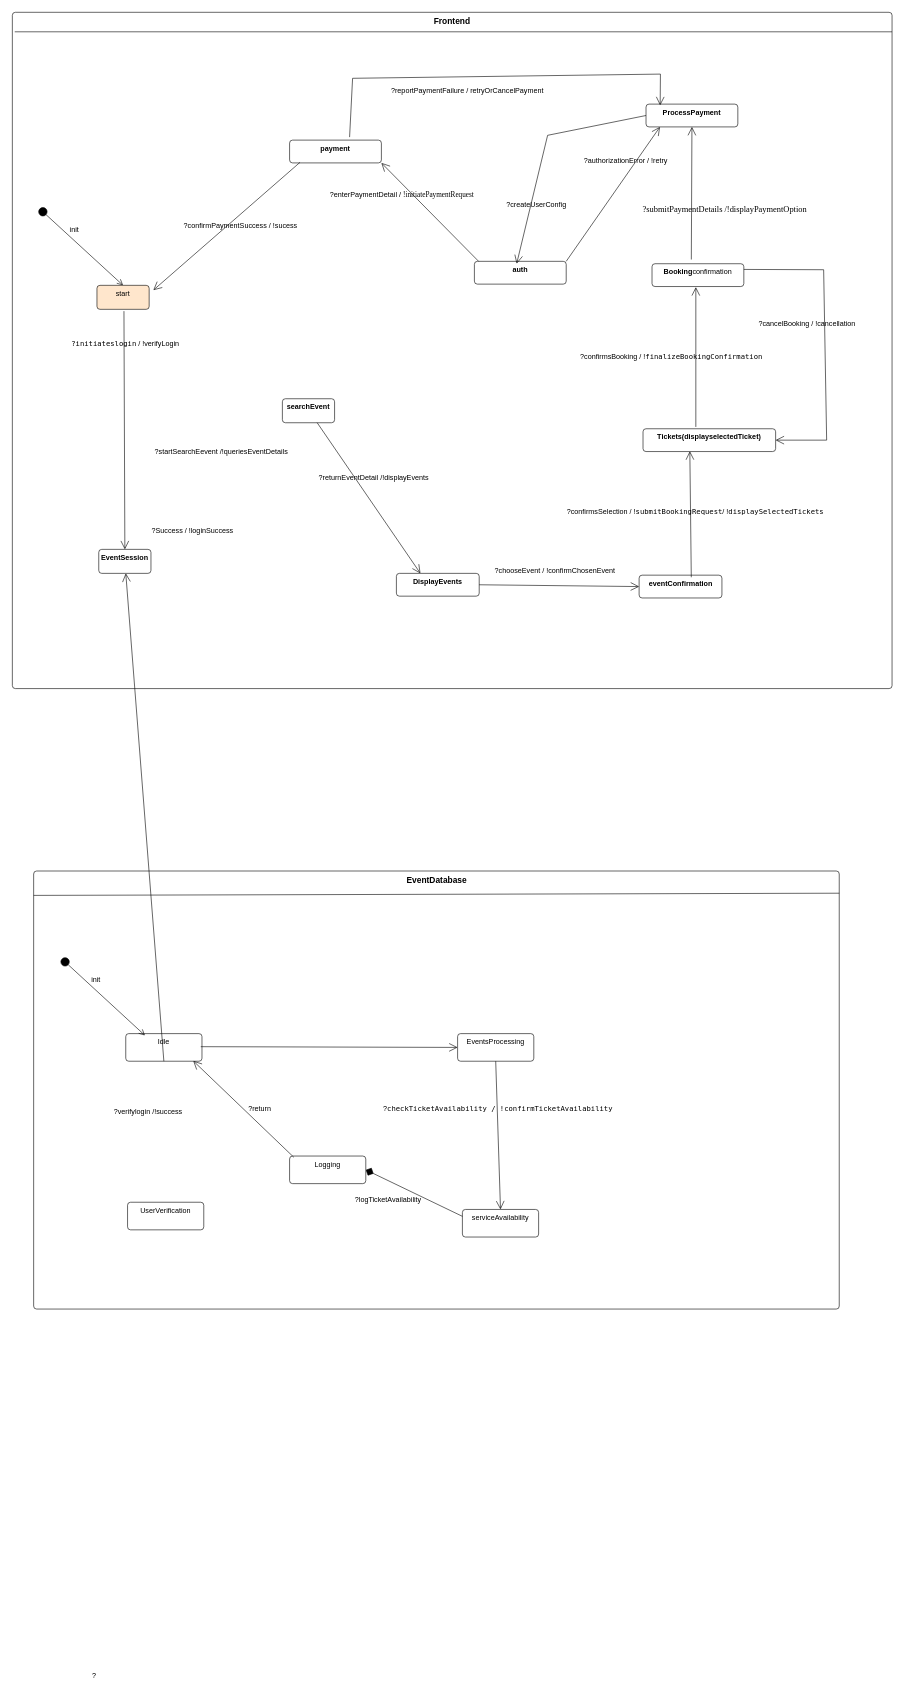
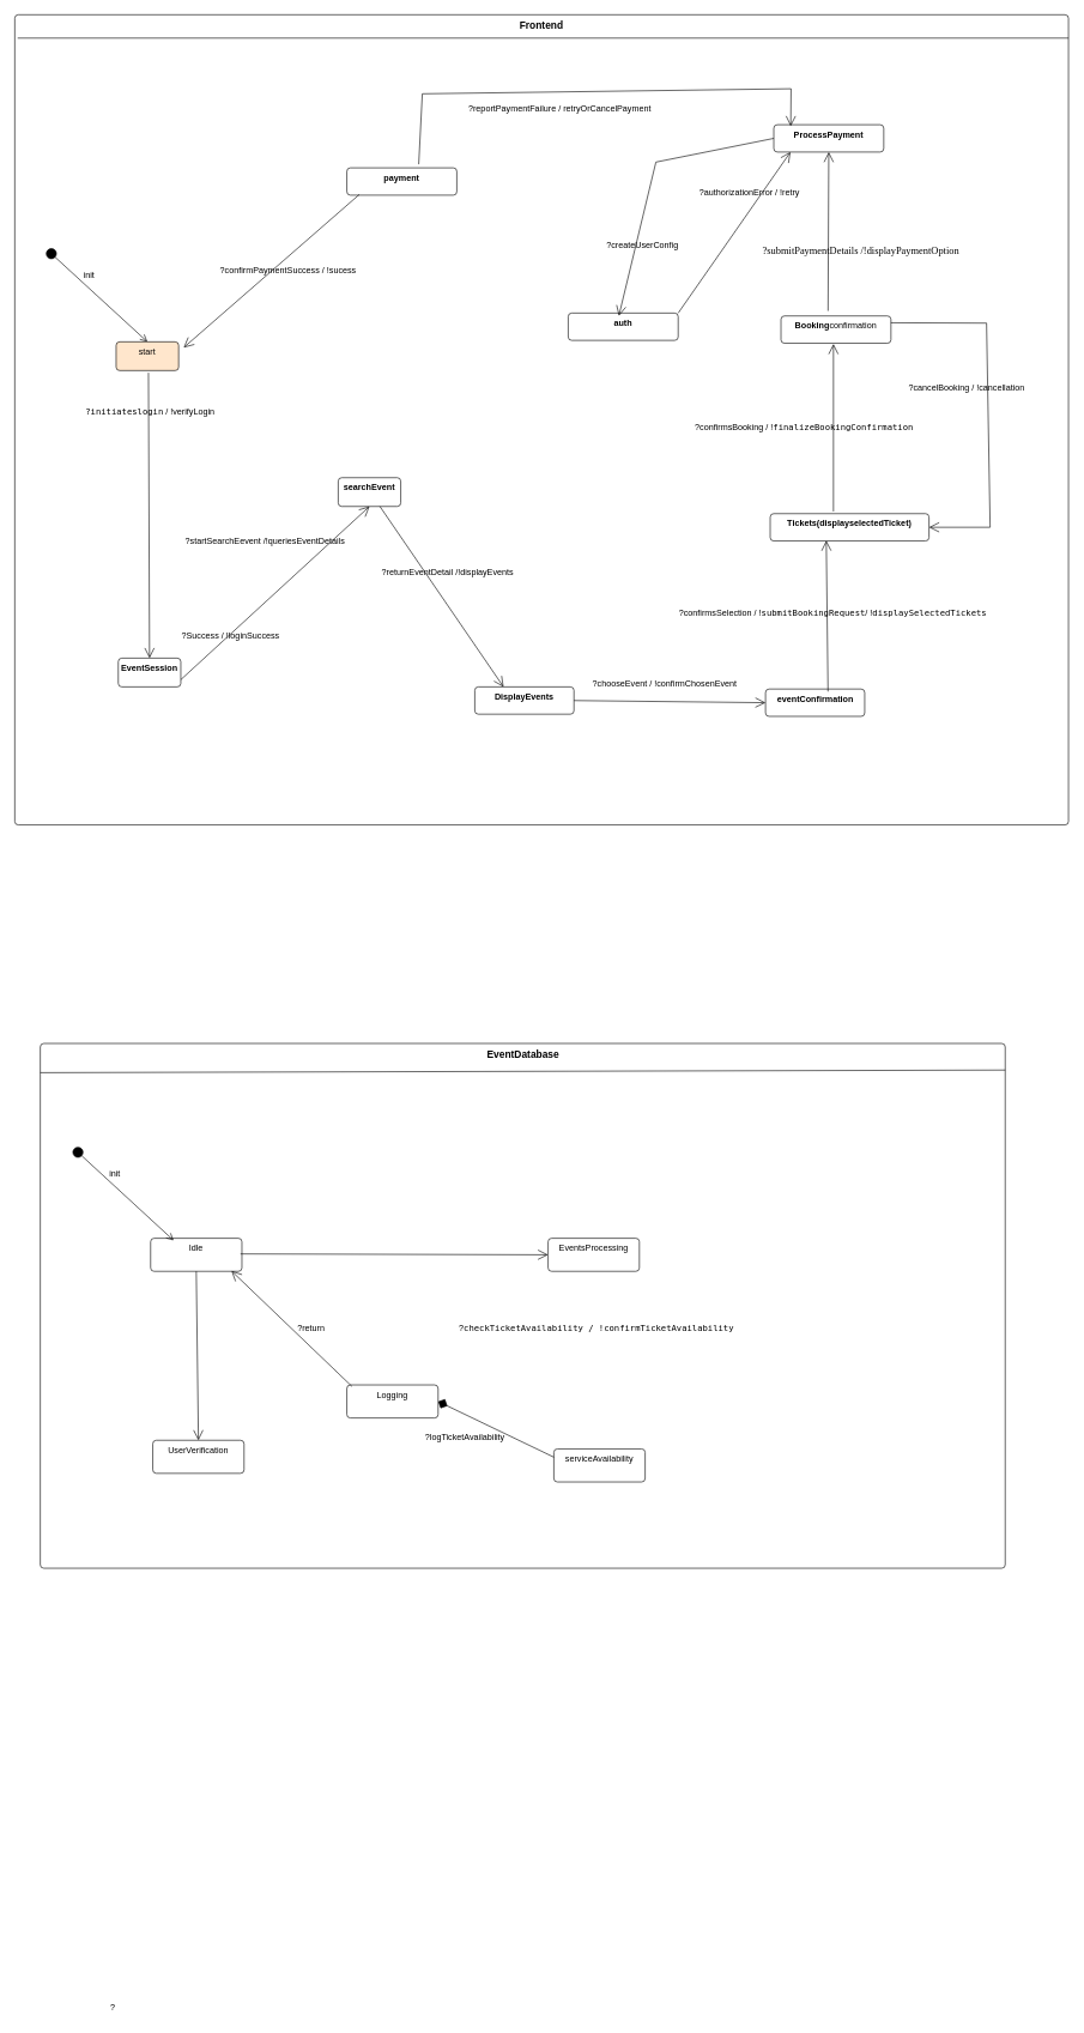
- <mxCell id="31" value="?enterPaymentDetail / &lt;code&gt;&lt;font face=&quot;Times New Roman&quot;&gt;!initiatePaymentRequest&lt;/font&gt;&lt;/code&gt;" style="text;html=1;align=center;verticalAlign=middle;resizable=0;points=[];autosize=1;strokeColor=none;fillColor=none;" parent="1" vertex="1"><mxGeometry x="540" y="311" width="258" height="27" as="geometry" /></mxCell>
- <mxCell id="30" value="" style="endArrow=open;endFill=1;endSize=12;html=1;rounded=0;movable=1;resizable=1;rotatable=1;deletable=1;editable=1;locked=0;connectable=1;entryX=1;entryY=1;entryDx=0;entryDy=0;exitX=0.046;exitY=0;exitDx=0;exitDy=0;exitPerimeter=0;" parent="1" source="24" target="29" edge="1"><mxGeometry width="160" relative="1" as="geometry"><mxPoint x="792" y="423" as="sourcePoint" /><mxPoint x="657.25" y="259" as="targetPoint" /><Array as="points" /></mxGeometry></mxCell>
- <mxCell id="26" value="&lt;font face=&quot;Times New Roman&quot; style=&quot;font-size: 14px;&quot;&gt;?submitPaymentDetails /!displayPaymentOption&lt;/font&gt;" style="text;html=1;align=center;verticalAlign=middle;resizable=0;points=[];autosize=1;strokeColor=none;fillColor=none;" parent="1" vertex="1"><mxGeometry x="1061" y="334" width="291" height="29" as="geometry" /></mxCell>
+ <mxCell id="26" value="&lt;font face=&quot;Times New Roman&quot; style=&quot;font-size: 14px;&quot;&gt;?submitPaymentDetails /!displayPaymentOption&lt;/font&gt;" style="text;html=1;align=center;verticalAlign=middle;resizable=0;points=[];autosize=1;strokeColor=none;fillColor=none;" parent="1" vertex="1"><mxGeometry x="1051" y="334" width="291" height="29" as="geometry" /></mxCell>
+ <mxCell id="11" value="" style="endArrow=open;endFill=1;endSize=12;html=1;rounded=0;movable=1;resizable=1;rotatable=1;deletable=1;editable=1;locked=0;connectable=1;exitX=1;exitY=0.75;exitDx=0;exitDy=0;entryX=0.5;entryY=1;entryDx=0;entryDy=0;" parent="1" source="7" target="10" edge="1"><mxGeometry width="160" relative="1" as="geometry"><mxPoint x="262" y="952" as="sourcePoint" /><mxPoint x="481" y="701" as="targetPoint" /><Array as="points" /></mxGeometry></mxCell>
- <mxCell id="50" value="" style="endArrow=open;endFill=1;endSize=12;html=1;rounded=0;exitX=0.5;exitY=1;exitDx=0;exitDy=0;" parent="1" source="46" target="7" edge="1"><mxGeometry width="160" relative="1" as="geometry"><mxPoint x="282" y="1806" as="sourcePoint" /><mxPoint x="442" y="1806" as="targetPoint" /></mxGeometry></mxCell>
+ <mxCell id="50" value="" style="endArrow=open;endFill=1;endSize=12;html=1;rounded=0;entryX=0.5;entryY=0;entryDx=0;entryDy=0;exitX=0.5;exitY=1;exitDx=0;exitDy=0;" parent="1" source="46" target="49" edge="1"><mxGeometry width="160" relative="1" as="geometry"><mxPoint x="282" y="1806" as="sourcePoint" /><mxPoint x="442" y="1806" as="targetPoint" /></mxGeometry></mxCell>
- <mxCell id="56" value="?verifylogin /!success" style="text;html=1;align=center;verticalAlign=middle;resizable=0;points=[];autosize=1;strokeColor=none;fillColor=none;" parent="1" vertex="1"><mxGeometry x="180" y="1840" width="132" height="26" as="geometry" /></mxCell>
- <mxCell id="54" value="" style="endArrow=open;endFill=1;endSize=12;html=1;rounded=0;exitX=0.5;exitY=1;exitDx=0;exitDy=0;entryX=0.5;entryY=0;entryDx=0;entryDy=0;" parent="1" source="51" target="53" edge="1"><mxGeometry width="160" relative="1" as="geometry"><mxPoint x="927" y="2153" as="sourcePoint" /><mxPoint x="826" y="1995" as="targetPoint" /><Array as="points" /></mxGeometry></mxCell>
